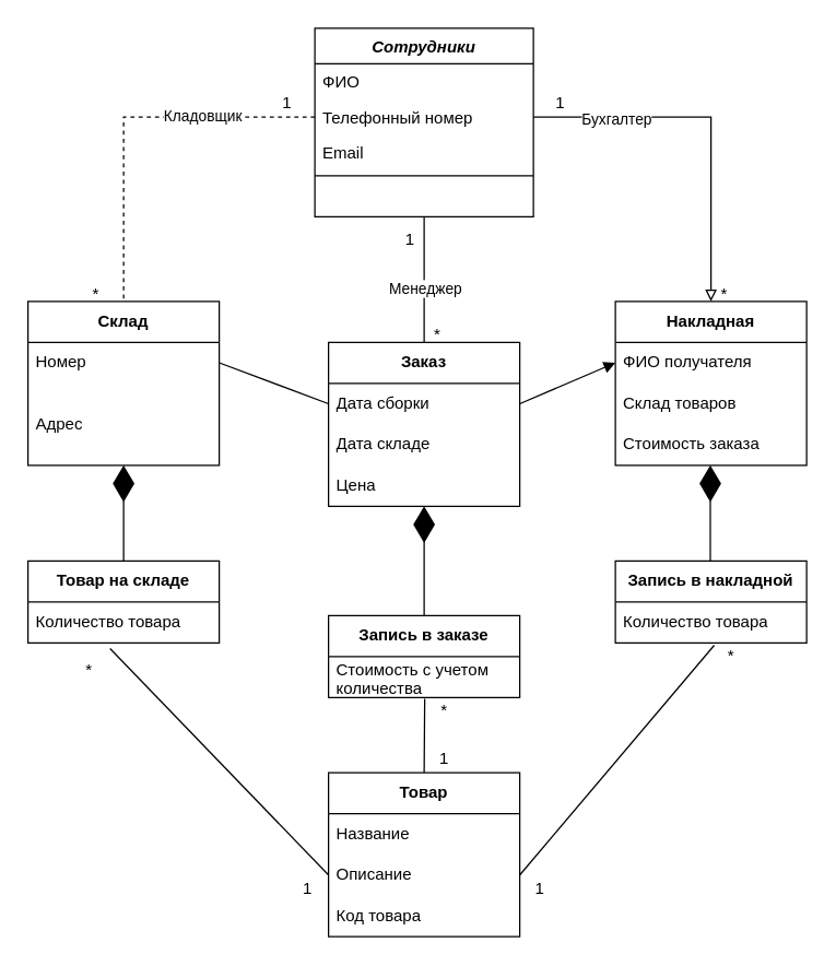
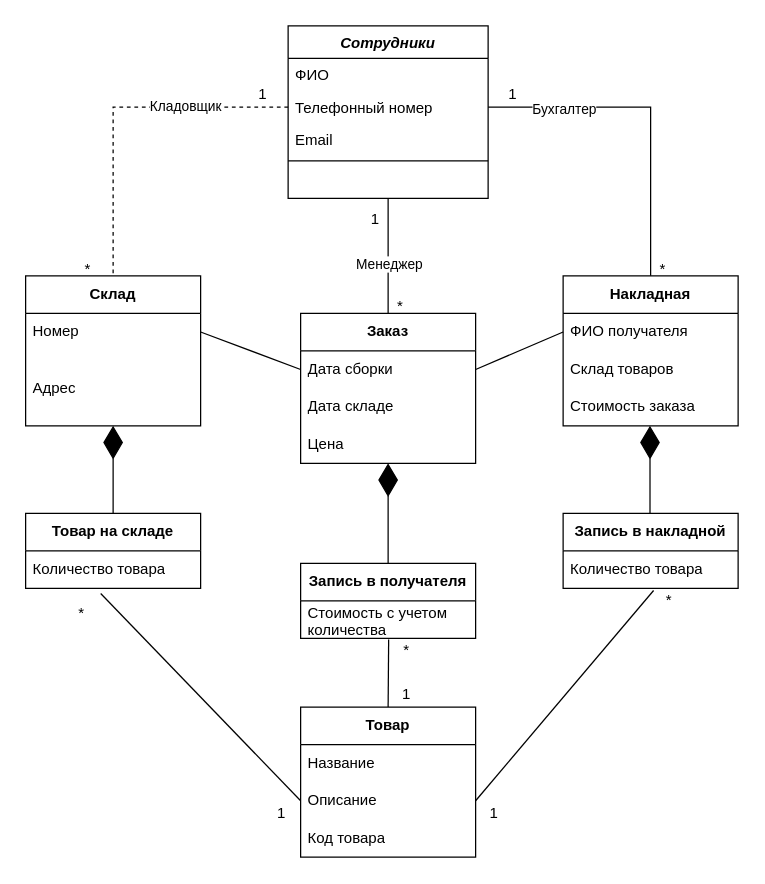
- <mxCell id="22" style="edgeStyle=orthogonalEdgeStyle;rounded=0;orthogonalLoop=1;jettySize=auto;html=1;entryX=0.5;entryY=0;entryDx=0;entryDy=0;endArrow=block;endFill=0;" edge="1" parent="1" source="6" target="16"><mxGeometry relative="1" as="geometry" /></mxCell>
+ <mxCell id="22" style="edgeStyle=orthogonalEdgeStyle;rounded=0;orthogonalLoop=1;jettySize=auto;html=1;entryX=0.5;entryY=0;entryDx=0;entryDy=0;endArrow=none;endFill=0;" edge="1" parent="1" source="6" target="16"><mxGeometry relative="1" as="geometry" /></mxCell>
- <mxCell id="38" value="" style="endArrow=block;html=1;rounded=0;exitX=1;exitY=0.5;exitDx=0;exitDy=0;entryX=0;entryY=0.5;entryDx=0;entryDy=0;" edge="1" parent="1" source="13" target="17"><mxGeometry width="50" height="50" relative="1" as="geometry"><mxPoint x="370" y="260" as="sourcePoint" /><mxPoint x="430" y="260" as="targetPoint" /></mxGeometry></mxCell>
+ <mxCell id="38" value="" style="endArrow=none;html=1;rounded=0;exitX=1;exitY=0.5;exitDx=0;exitDy=0;entryX=0;entryY=0.5;entryDx=0;entryDy=0;" edge="1" parent="1" source="13" target="17"><mxGeometry width="50" height="50" relative="1" as="geometry"><mxPoint x="370" y="260" as="sourcePoint" /><mxPoint x="430" y="260" as="targetPoint" /></mxGeometry></mxCell>
- <mxCell id="26" value="&lt;b&gt;Запись в заказе&lt;/b&gt;" style="swimlane;fontStyle=0;childLayout=stackLayout;horizontal=1;startSize=30;horizontalStack=0;resizeParent=1;resizeParentMax=0;resizeLast=0;collapsible=1;marginBottom=0;whiteSpace=wrap;html=1;" vertex="1" parent="1"><mxGeometry x="240" y="450" width="140" height="60" as="geometry" /></mxCell>
+ <mxCell id="26" value="&lt;b&gt;Запись в получателя&lt;/b&gt;" style="swimlane;fontStyle=0;childLayout=stackLayout;horizontal=1;startSize=30;horizontalStack=0;resizeParent=1;resizeParentMax=0;resizeLast=0;collapsible=1;marginBottom=0;whiteSpace=wrap;html=1;" vertex="1" parent="1"><mxGeometry x="240" y="450" width="140" height="60" as="geometry" /></mxCell>
